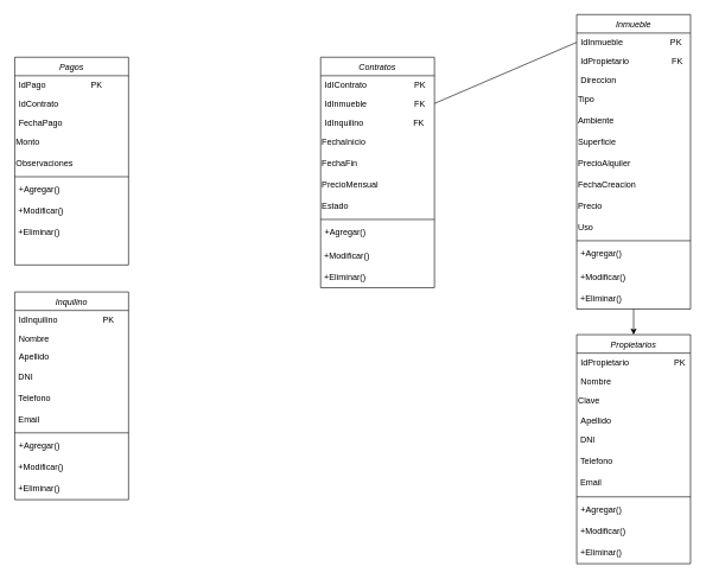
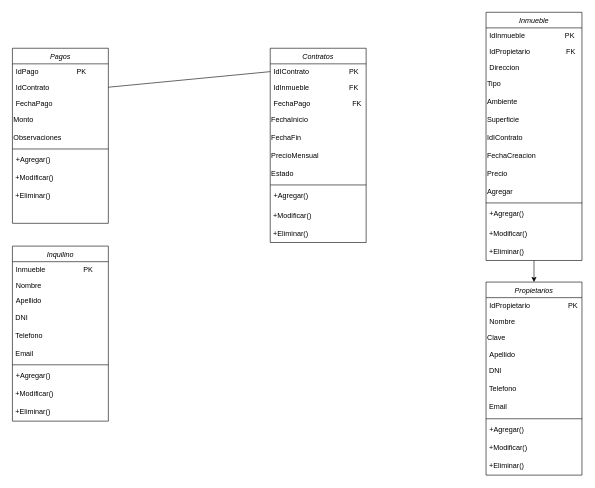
- <mxCell id="63" value="" style="endArrow=none;html=1;rounded=0;entryX=0;entryY=0.5;entryDx=0;entryDy=0;exitX=1;exitY=0.5;exitDx=0;exitDy=0;" parent="1" source="42" target="26" edge="1"><mxGeometry width="50" height="50" relative="1" as="geometry"><mxPoint x="670" y="460" as="sourcePoint" /><mxPoint x="720" y="410" as="targetPoint" /></mxGeometry></mxCell>
+ <mxCell id="62" value="" style="endArrow=none;html=1;rounded=0;exitX=1;exitY=0.5;exitDx=0;exitDy=0;entryX=0;entryY=0.5;entryDx=0;entryDy=0;" parent="1" source="54" target="41" edge="1"><mxGeometry width="50" height="50" relative="1" as="geometry"><mxPoint x="400" y="530" as="sourcePoint" /><mxPoint x="460" y="489" as="targetPoint" /></mxGeometry></mxCell>
- <mxCell id="43" value="IdInquilino                     FK" style="text;align=left;verticalAlign=top;spacingLeft=4;spacingRight=4;overflow=hidden;rotatable=0;points=[[0,0.5],[1,0.5]];portConstraint=eastwest;rounded=0;shadow=0;html=0;" parent="40" vertex="1"><mxGeometry y="78" width="160" height="26" as="geometry" /></mxCell>
+ <mxCell id="43" value="FechaPago                     FK" style="text;align=left;verticalAlign=top;spacingLeft=4;spacingRight=4;overflow=hidden;rotatable=0;points=[[0,0.5],[1,0.5]];portConstraint=eastwest;rounded=0;shadow=0;html=0;" parent="40" vertex="1"><mxGeometry y="78" width="160" height="26" as="geometry" /></mxCell>
- <mxCell id="32" value="PrecioAlquiler" style="text;html=1;align=left;verticalAlign=middle;whiteSpace=wrap;rounded=0;" parent="25" vertex="1"><mxGeometry y="194" width="160" height="30" as="geometry" /></mxCell>
+ <mxCell id="32" value="IdIContrato" style="text;html=1;align=left;verticalAlign=middle;whiteSpace=wrap;rounded=0;" parent="25" vertex="1"><mxGeometry y="194" width="160" height="30" as="geometry" /></mxCell>
- <mxCell id="35" value="Uso" style="text;html=1;align=left;verticalAlign=middle;whiteSpace=wrap;rounded=0;" vertex="1" parent="25"><mxGeometry y="284" width="160" height="30" as="geometry" /></mxCell>
+ <mxCell id="35" value="Agregar" style="text;html=1;align=left;verticalAlign=middle;whiteSpace=wrap;rounded=0;" vertex="1" parent="25"><mxGeometry y="284" width="160" height="30" as="geometry" /></mxCell>
- <mxCell id="15" value="IdInquilino                   PK" style="text;align=left;verticalAlign=top;spacingLeft=4;spacingRight=4;overflow=hidden;rotatable=0;points=[[0,0.5],[1,0.5]];portConstraint=eastwest;" parent="14" vertex="1"><mxGeometry y="26" width="160" height="26" as="geometry" /></mxCell>
+ <mxCell id="15" value="Inmueble                   PK" style="text;align=left;verticalAlign=top;spacingLeft=4;spacingRight=4;overflow=hidden;rotatable=0;points=[[0,0.5],[1,0.5]];portConstraint=eastwest;" parent="14" vertex="1"><mxGeometry y="26" width="160" height="26" as="geometry" /></mxCell>
